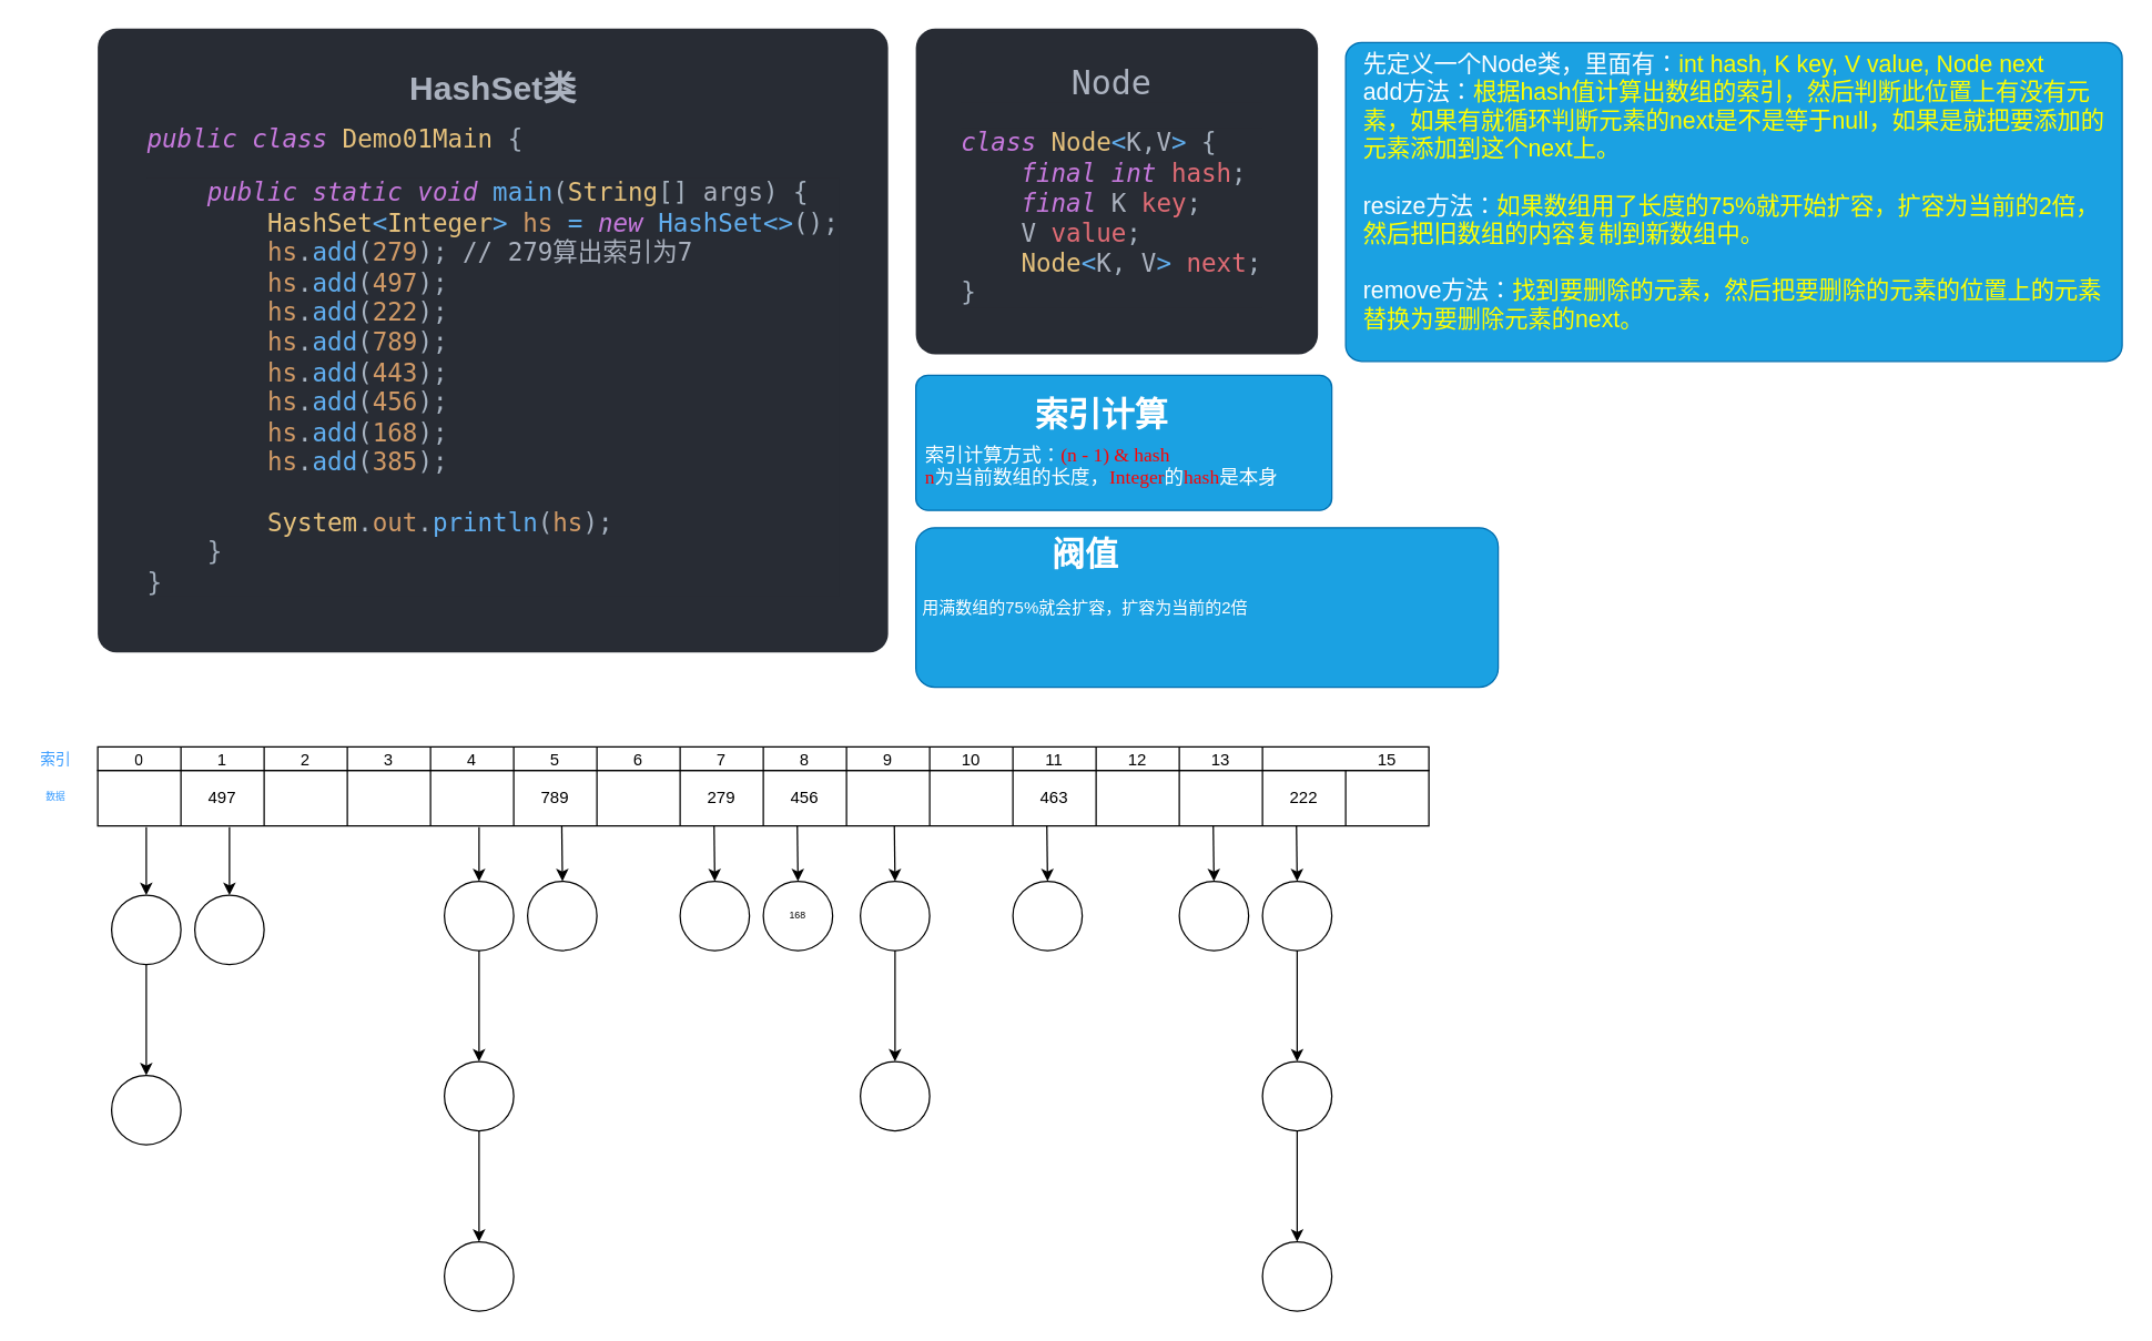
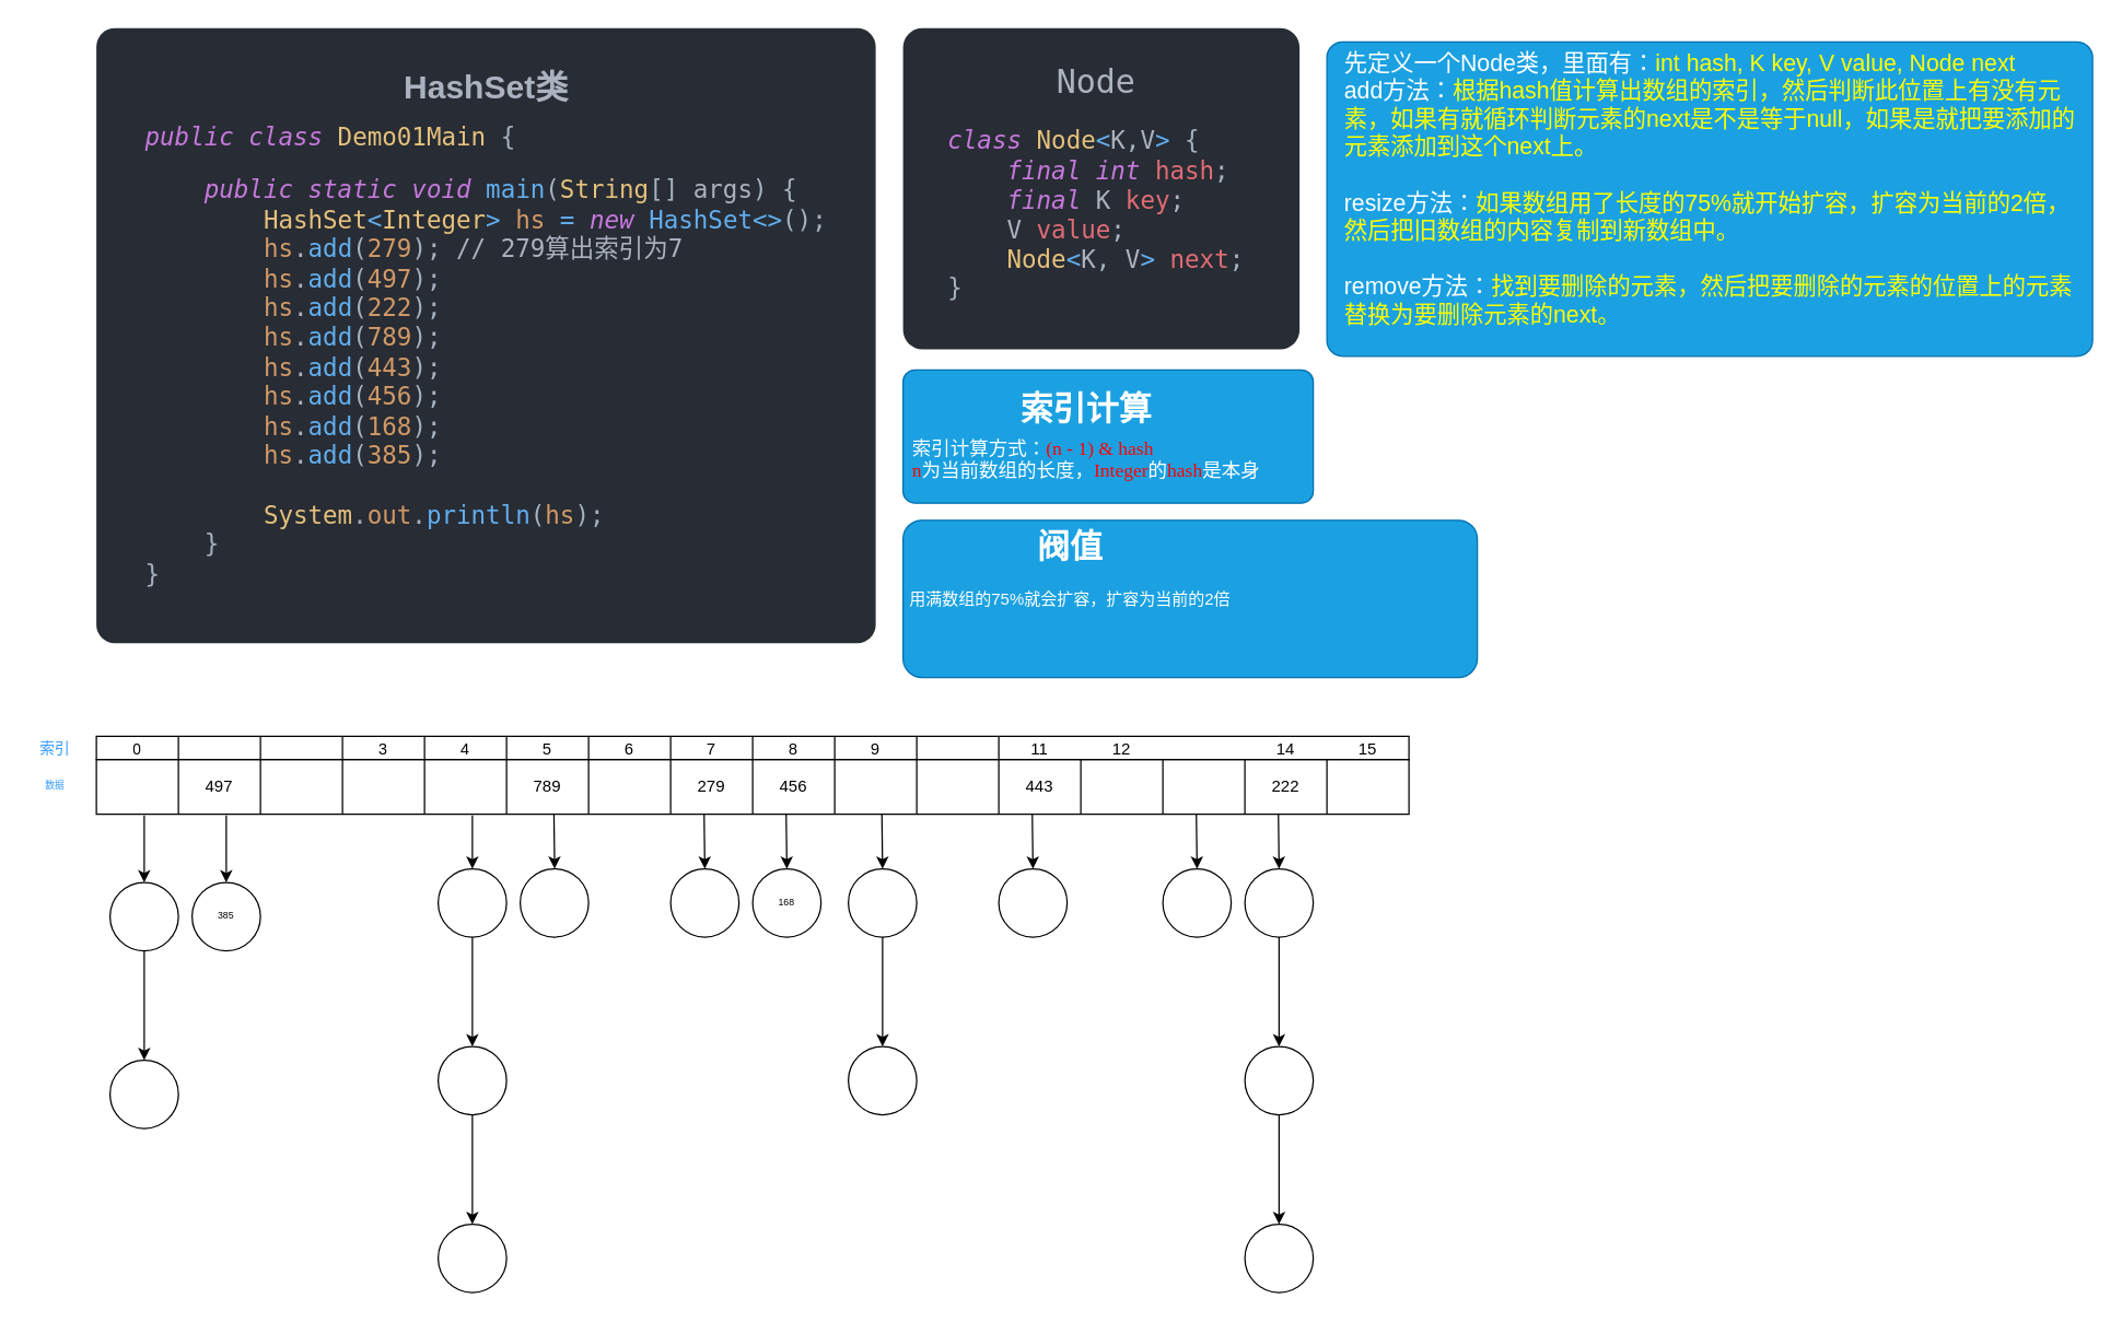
- <mxCell id="63" value="1" style="shape=partialRectangle;html=1;whiteSpace=wrap;connectable=0;overflow=hidden;fillColor=none;top=0;left=0;bottom=0;right=0;" vertex="1" parent="61"><mxGeometry x="60" width="60" height="17" as="geometry" /></mxCell>
- <mxCell id="64" value="2" style="shape=partialRectangle;html=1;whiteSpace=wrap;connectable=0;overflow=hidden;fillColor=none;top=0;left=0;bottom=0;right=0;" vertex="1" parent="61"><mxGeometry x="120" width="60" height="17" as="geometry" /></mxCell>
- <mxCell id="72" value="10" style="shape=partialRectangle;html=1;whiteSpace=wrap;connectable=0;overflow=hidden;fillColor=none;top=0;left=0;bottom=0;right=0;" vertex="1" parent="61"><mxGeometry x="600" width="60" height="17" as="geometry" /></mxCell>
- <mxCell id="75" value="13" style="shape=partialRectangle;html=1;whiteSpace=wrap;connectable=0;overflow=hidden;fillColor=none;top=0;left=0;bottom=0;right=0;" vertex="1" parent="61"><mxGeometry x="780" width="60" height="17" as="geometry" /></mxCell>
+ <mxCell id="76" value="14" style="shape=partialRectangle;html=1;whiteSpace=wrap;connectable=0;overflow=hidden;fillColor=none;top=0;left=0;bottom=0;right=0;" vertex="1" parent="61"><mxGeometry x="840" width="60" height="17" as="geometry" /></mxCell>
- <mxCell id="55" value="463" style="shape=partialRectangle;html=1;whiteSpace=wrap;connectable=0;overflow=hidden;top=0;left=0;bottom=0;right=0;strokeWidth=1;fillColor=none;" vertex="1" parent="43"><mxGeometry x="660" width="60" height="40" as="geometry" /></mxCell>
+ <mxCell id="55" value="443" style="shape=partialRectangle;html=1;whiteSpace=wrap;connectable=0;overflow=hidden;top=0;left=0;bottom=0;right=0;strokeWidth=1;fillColor=none;" vertex="1" parent="43"><mxGeometry x="660" width="60" height="40" as="geometry" /></mxCell>
+ <mxCell id="39" value="385" style="text;html=1;strokeColor=none;fillColor=none;align=center;verticalAlign=middle;whiteSpace=wrap;rounded=0;shadow=0;glass=0;sketch=0;fontSize=7;" vertex="1" parent="1"><mxGeometry x="145" y="660" width="40" height="20" as="geometry" /></mxCell>
